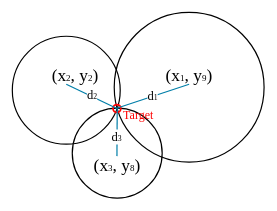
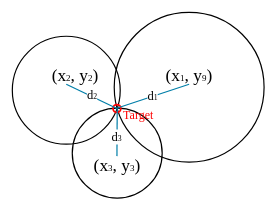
- <mxCell id="14" value="&lt;font&gt;&lt;span&gt;(x&lt;/span&gt;&lt;font style=&quot;font-size: 15px;&quot;&gt;3&lt;/font&gt;&lt;span&gt;, y&lt;/span&gt;&lt;font style=&quot;font-size: 15px;&quot;&gt;8&lt;/font&gt;&lt;span&gt;)&lt;/span&gt;&lt;/font&gt;" style="text;html=1;align=center;verticalAlign=middle;whiteSpace=wrap;rounded=0;fontFamily=DIN Alternate;fontSize=29;" parent="1" vertex="1"><mxGeometry x="140" y="260" width="110" height="30" as="geometry" /></mxCell>
+ <mxCell id="14" value="&lt;font&gt;&lt;span&gt;(x&lt;/span&gt;&lt;font style=&quot;font-size: 15px;&quot;&gt;3&lt;/font&gt;&lt;span&gt;, y&lt;/span&gt;&lt;font style=&quot;font-size: 15px;&quot;&gt;3&lt;/font&gt;&lt;span&gt;)&lt;/span&gt;&lt;/font&gt;" style="text;html=1;align=center;verticalAlign=middle;whiteSpace=wrap;rounded=0;fontFamily=DIN Alternate;fontSize=29;" parent="1" vertex="1"><mxGeometry x="140" y="260" width="110" height="30" as="geometry" /></mxCell>
